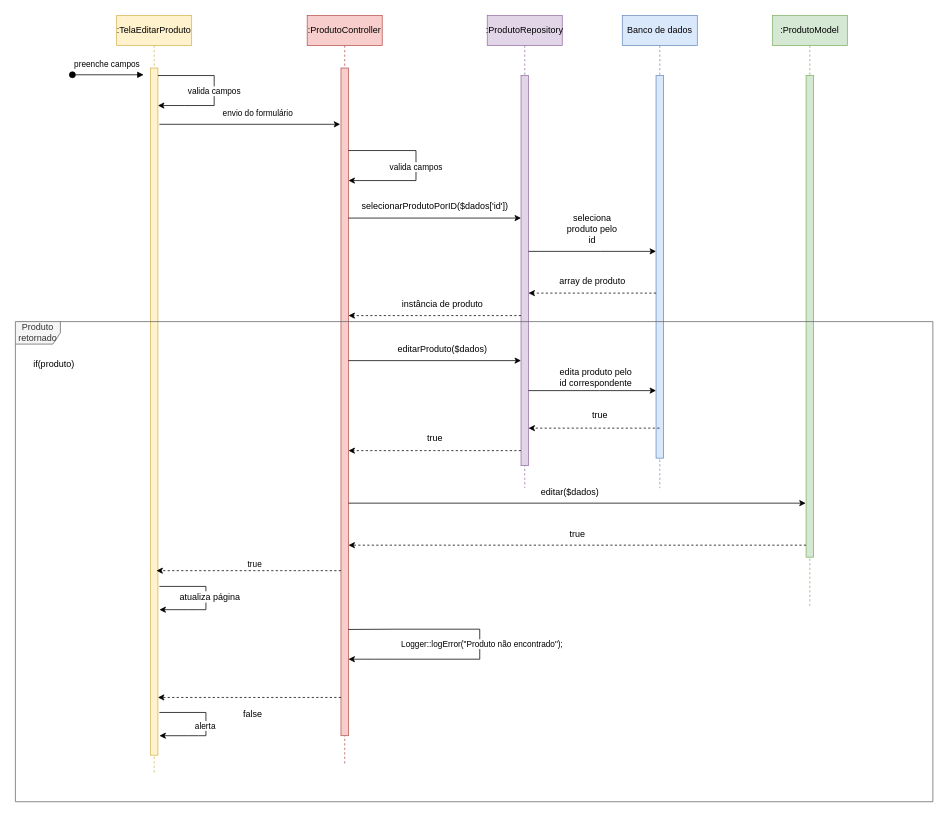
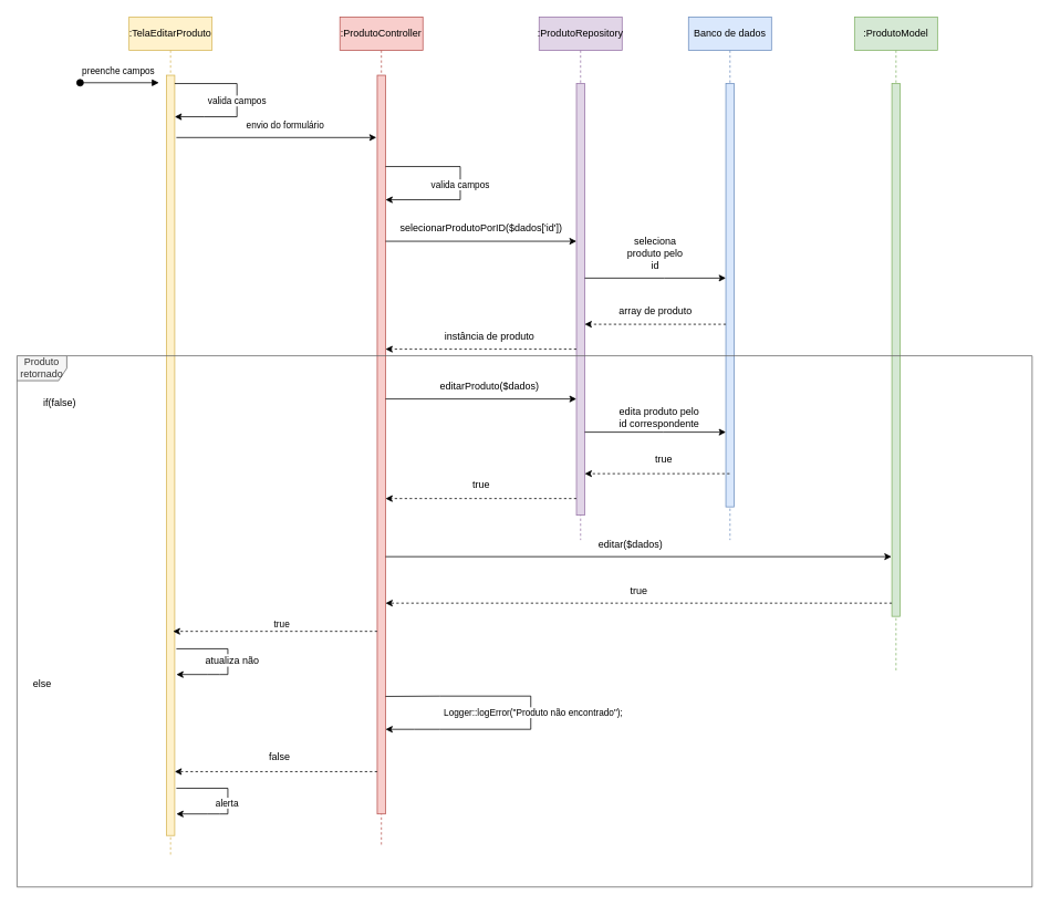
- <mxCell id="25" value="if(produto)" style="text;html=1;align=center;verticalAlign=middle;resizable=0;points=[];autosize=1;strokeColor=none;fillColor=none;" parent="1" vertex="1"><mxGeometry x="31" y="470" width="80" height="30" as="geometry" /></mxCell>
+ <mxCell id="25" value="if(false)" style="text;html=1;align=center;verticalAlign=middle;resizable=0;points=[];autosize=1;strokeColor=none;fillColor=none;" parent="1" vertex="1"><mxGeometry x="31" y="470" width="80" height="30" as="geometry" /></mxCell>
- <mxCell id="49" value="atualiza página" style="text;html=1;align=center;verticalAlign=middle;resizable=0;points=[];autosize=1;strokeColor=none;fillColor=none;shadow=0;labelBackgroundColor=default;" vertex="1" parent="1"><mxGeometry x="229" y="782" width="99" height="26" as="geometry" /></mxCell>
+ <mxCell id="49" value="atualiza não" style="text;html=1;align=center;verticalAlign=middle;resizable=0;points=[];autosize=1;strokeColor=none;fillColor=none;shadow=0;labelBackgroundColor=default;" vertex="1" parent="1"><mxGeometry x="229" y="782" width="99" height="26" as="geometry" /></mxCell>
+ <mxCell id="40" value="else" style="text;html=1;align=center;verticalAlign=middle;resizable=0;points=[];autosize=1;strokeColor=none;fillColor=none;" parent="1" vertex="1"><mxGeometry x="25" y="808" width="50" height="30" as="geometry" /></mxCell>
- <mxCell id="44" value="false" style="text;html=1;align=center;verticalAlign=middle;resizable=0;points=[];autosize=1;strokeColor=none;fillColor=none;" parent="1" vertex="1"><mxGeometry x="314" y="938" width="43" height="26" as="geometry" /></mxCell>
+ <mxCell id="44" value="false" style="text;html=1;align=center;verticalAlign=middle;resizable=0;points=[];autosize=1;strokeColor=none;fillColor=none;" parent="1" vertex="1"><mxGeometry x="314" y="898" width="43" height="26" as="geometry" /></mxCell>
